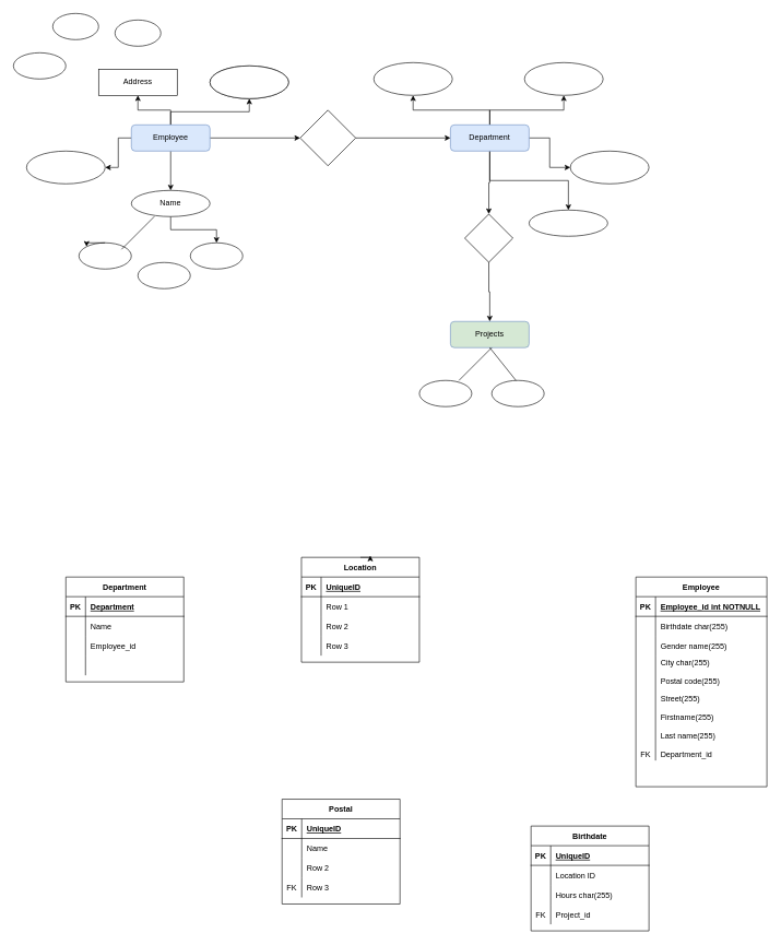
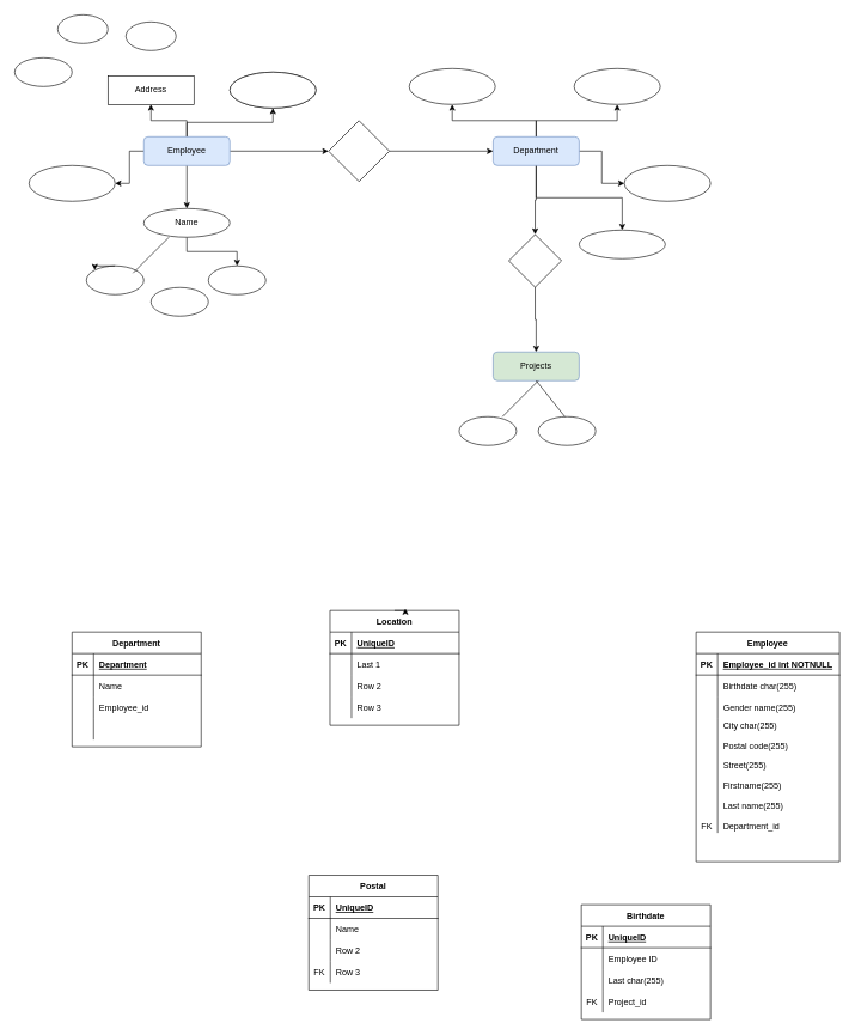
- <mxCell id="71" value="Row 1" style="shape=partialRectangle;connectable=0;fillColor=none;top=0;left=0;bottom=0;right=0;align=left;spacingLeft=6;overflow=hidden;" parent="69" vertex="1"><mxGeometry x="30" width="150" height="30" as="geometry"><mxRectangle width="150" height="30" as="alternateBounds" /></mxGeometry></mxCell>
+ <mxCell id="71" value="Last 1" style="shape=partialRectangle;connectable=0;fillColor=none;top=0;left=0;bottom=0;right=0;align=left;spacingLeft=6;overflow=hidden;" parent="69" vertex="1"><mxGeometry x="30" width="150" height="30" as="geometry"><mxRectangle width="150" height="30" as="alternateBounds" /></mxGeometry></mxCell>
- <mxCell id="87" value="Location ID" style="shape=partialRectangle;connectable=0;fillColor=none;top=0;left=0;bottom=0;right=0;align=left;spacingLeft=6;overflow=hidden;" parent="85" vertex="1"><mxGeometry x="30" width="150" height="30" as="geometry"><mxRectangle width="150" height="30" as="alternateBounds" /></mxGeometry></mxCell>
+ <mxCell id="87" value="Employee ID" style="shape=partialRectangle;connectable=0;fillColor=none;top=0;left=0;bottom=0;right=0;align=left;spacingLeft=6;overflow=hidden;" parent="85" vertex="1"><mxGeometry x="30" width="150" height="30" as="geometry"><mxRectangle width="150" height="30" as="alternateBounds" /></mxGeometry></mxCell>
- <mxCell id="90" value="Hours char(255)" style="shape=partialRectangle;connectable=0;fillColor=none;top=0;left=0;bottom=0;right=0;align=left;spacingLeft=6;overflow=hidden;" parent="88" vertex="1"><mxGeometry x="30" width="150" height="30" as="geometry"><mxRectangle width="150" height="30" as="alternateBounds" /></mxGeometry></mxCell>
+ <mxCell id="90" value="Last char(255)" style="shape=partialRectangle;connectable=0;fillColor=none;top=0;left=0;bottom=0;right=0;align=left;spacingLeft=6;overflow=hidden;" parent="88" vertex="1"><mxGeometry x="30" width="150" height="30" as="geometry"><mxRectangle width="150" height="30" as="alternateBounds" /></mxGeometry></mxCell>
